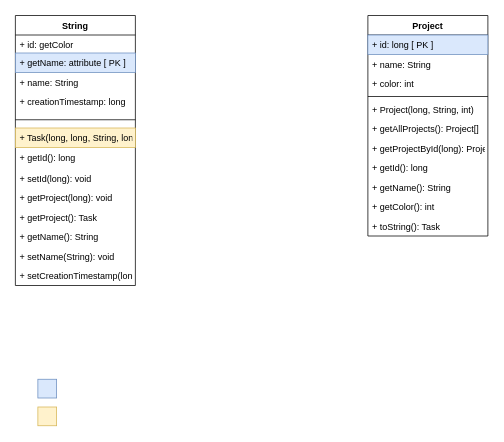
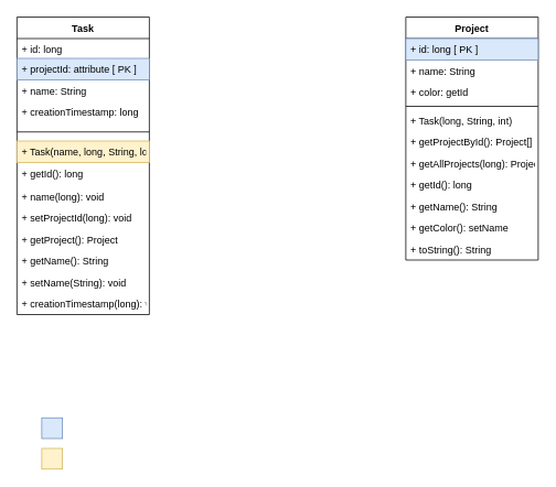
- <mxCell id="2" value="String" style="swimlane;fontStyle=1;align=center;verticalAlign=top;childLayout=stackLayout;horizontal=1;startSize=26;horizontalStack=0;resizeParent=1;resizeParentMax=0;resizeLast=0;collapsible=1;marginBottom=0;strokeWidth=1;" vertex="1" parent="1"><mxGeometry x="20" y="20" width="160" height="360" as="geometry"><mxRectangle x="80" y="100" width="70" height="30" as="alternateBounds" /></mxGeometry></mxCell>
+ <mxCell id="2" value="Task" style="swimlane;fontStyle=1;align=center;verticalAlign=top;childLayout=stackLayout;horizontal=1;startSize=26;horizontalStack=0;resizeParent=1;resizeParentMax=0;resizeLast=0;collapsible=1;marginBottom=0;strokeWidth=1;" vertex="1" parent="1"><mxGeometry x="20" y="20" width="160" height="360" as="geometry"><mxRectangle x="80" y="100" width="70" height="30" as="alternateBounds" /></mxGeometry></mxCell>
- <mxCell id="3" value="+ id: getColor" style="text;strokeColor=none;fillColor=none;align=left;verticalAlign=top;spacingLeft=4;spacingRight=4;overflow=hidden;rotatable=0;points=[[0,0.5],[1,0.5]];portConstraint=eastwest;" vertex="1" parent="2"><mxGeometry y="26" width="160" height="24" as="geometry" /></mxCell>
+ <mxCell id="3" value="+ id: long" style="text;strokeColor=none;fillColor=none;align=left;verticalAlign=top;spacingLeft=4;spacingRight=4;overflow=hidden;rotatable=0;points=[[0,0.5],[1,0.5]];portConstraint=eastwest;" vertex="1" parent="2"><mxGeometry y="26" width="160" height="24" as="geometry" /></mxCell>
- <mxCell id="4" value="+ getName: attribute [ PK ]" style="text;strokeColor=#6c8ebf;fillColor=#dae8fc;align=left;verticalAlign=top;spacingLeft=4;spacingRight=4;overflow=hidden;rotatable=0;points=[[0,0.5],[1,0.5]];portConstraint=eastwest;strokeWidth=1;" vertex="1" parent="2"><mxGeometry y="50" width="160" height="26" as="geometry" /></mxCell>
+ <mxCell id="4" value="+ projectId: attribute [ PK ]" style="text;strokeColor=#6c8ebf;fillColor=#dae8fc;align=left;verticalAlign=top;spacingLeft=4;spacingRight=4;overflow=hidden;rotatable=0;points=[[0,0.5],[1,0.5]];portConstraint=eastwest;strokeWidth=1;" vertex="1" parent="2"><mxGeometry y="50" width="160" height="26" as="geometry" /></mxCell>
- <mxCell id="19" value="+ color: int" style="text;strokeColor=none;fillColor=none;align=left;verticalAlign=top;spacingLeft=4;spacingRight=4;overflow=hidden;rotatable=0;points=[[0,0.5],[1,0.5]];portConstraint=eastwest;strokeWidth=1;" vertex="1" parent="16"><mxGeometry y="78" width="160" height="26" as="geometry" /></mxCell>
+ <mxCell id="19" value="+ color: getId" style="text;strokeColor=none;fillColor=none;align=left;verticalAlign=top;spacingLeft=4;spacingRight=4;overflow=hidden;rotatable=0;points=[[0,0.5],[1,0.5]];portConstraint=eastwest;strokeWidth=1;" vertex="1" parent="16"><mxGeometry y="78" width="160" height="26" as="geometry" /></mxCell>
- <mxCell id="21" value="+ Project(long, String, int)&#10;" style="text;strokeColor=none;fillColor=none;align=left;verticalAlign=top;spacingLeft=4;spacingRight=4;overflow=hidden;rotatable=0;points=[[0,0.5],[1,0.5]];portConstraint=eastwest;" vertex="1" parent="16"><mxGeometry y="112" width="160" height="26" as="geometry" /></mxCell>
+ <mxCell id="21" value="+ Task(long, String, int)&#10;" style="text;strokeColor=none;fillColor=none;align=left;verticalAlign=top;spacingLeft=4;spacingRight=4;overflow=hidden;rotatable=0;points=[[0,0.5],[1,0.5]];portConstraint=eastwest;" vertex="1" parent="16"><mxGeometry y="112" width="160" height="26" as="geometry" /></mxCell>
- <mxCell id="22" value="+ getAllProjects(): Project[]" style="text;strokeColor=none;fillColor=none;align=left;verticalAlign=top;spacingLeft=4;spacingRight=4;overflow=hidden;rotatable=0;points=[[0,0.5],[1,0.5]];portConstraint=eastwest;strokeWidth=1;" vertex="1" parent="16"><mxGeometry y="138" width="160" height="26" as="geometry" /></mxCell>
+ <mxCell id="22" value="+ getProjectById(): Project[]" style="text;strokeColor=none;fillColor=none;align=left;verticalAlign=top;spacingLeft=4;spacingRight=4;overflow=hidden;rotatable=0;points=[[0,0.5],[1,0.5]];portConstraint=eastwest;strokeWidth=1;" vertex="1" parent="16"><mxGeometry y="138" width="160" height="26" as="geometry" /></mxCell>
- <mxCell id="8" value="+ Task(long, long, String, long) [ FK ]" style="text;strokeColor=#d6b656;fillColor=#fff2cc;align=left;verticalAlign=top;spacingLeft=4;spacingRight=4;overflow=hidden;rotatable=0;points=[[0,0.5],[1,0.5]];portConstraint=eastwest;strokeWidth=1;" vertex="1" parent="2"><mxGeometry y="150" width="160" height="26" as="geometry" /></mxCell>
+ <mxCell id="8" value="+ Task(name, long, String, long) [ FK ]" style="text;strokeColor=#d6b656;fillColor=#fff2cc;align=left;verticalAlign=top;spacingLeft=4;spacingRight=4;overflow=hidden;rotatable=0;points=[[0,0.5],[1,0.5]];portConstraint=eastwest;strokeWidth=1;" vertex="1" parent="2"><mxGeometry y="150" width="160" height="26" as="geometry" /></mxCell>
- <mxCell id="23" value="+ getProjectById(long): Project" style="text;strokeColor=none;fillColor=none;align=left;verticalAlign=top;spacingLeft=4;spacingRight=4;overflow=hidden;rotatable=0;points=[[0,0.5],[1,0.5]];portConstraint=eastwest;strokeWidth=1;" vertex="1" parent="16"><mxGeometry y="164" width="160" height="26" as="geometry" /></mxCell>
+ <mxCell id="23" value="+ getAllProjects(long): Project" style="text;strokeColor=none;fillColor=none;align=left;verticalAlign=top;spacingLeft=4;spacingRight=4;overflow=hidden;rotatable=0;points=[[0,0.5],[1,0.5]];portConstraint=eastwest;strokeWidth=1;" vertex="1" parent="16"><mxGeometry y="164" width="160" height="26" as="geometry" /></mxCell>
- <mxCell id="10" value="+ setId(long): void" style="text;strokeColor=none;fillColor=none;align=left;verticalAlign=top;spacingLeft=4;spacingRight=4;overflow=hidden;rotatable=0;points=[[0,0.5],[1,0.5]];portConstraint=eastwest;strokeWidth=1;" vertex="1" parent="2"><mxGeometry y="204" width="160" height="26" as="geometry" /></mxCell>
+ <mxCell id="10" value="+ name(long): void" style="text;strokeColor=none;fillColor=none;align=left;verticalAlign=top;spacingLeft=4;spacingRight=4;overflow=hidden;rotatable=0;points=[[0,0.5],[1,0.5]];portConstraint=eastwest;strokeWidth=1;" vertex="1" parent="2"><mxGeometry y="204" width="160" height="26" as="geometry" /></mxCell>
- <mxCell id="11" value="+ getProject(long): void" style="text;strokeColor=none;fillColor=none;align=left;verticalAlign=top;spacingLeft=4;spacingRight=4;overflow=hidden;rotatable=0;points=[[0,0.5],[1,0.5]];portConstraint=eastwest;strokeWidth=1;" vertex="1" parent="2"><mxGeometry y="230" width="160" height="26" as="geometry" /></mxCell>
+ <mxCell id="11" value="+ setProjectId(long): void" style="text;strokeColor=none;fillColor=none;align=left;verticalAlign=top;spacingLeft=4;spacingRight=4;overflow=hidden;rotatable=0;points=[[0,0.5],[1,0.5]];portConstraint=eastwest;strokeWidth=1;" vertex="1" parent="2"><mxGeometry y="230" width="160" height="26" as="geometry" /></mxCell>
- <mxCell id="26" value="+ getColor(): int" style="text;strokeColor=none;fillColor=none;align=left;verticalAlign=top;spacingLeft=4;spacingRight=4;overflow=hidden;rotatable=0;points=[[0,0.5],[1,0.5]];portConstraint=eastwest;strokeWidth=1;" vertex="1" parent="16"><mxGeometry y="242" width="160" height="26" as="geometry" /></mxCell>
+ <mxCell id="26" value="+ getColor(): setName" style="text;strokeColor=none;fillColor=none;align=left;verticalAlign=top;spacingLeft=4;spacingRight=4;overflow=hidden;rotatable=0;points=[[0,0.5],[1,0.5]];portConstraint=eastwest;strokeWidth=1;" vertex="1" parent="16"><mxGeometry y="242" width="160" height="26" as="geometry" /></mxCell>
- <mxCell id="12" value="+ getProject(): Task" style="text;strokeColor=none;fillColor=none;align=left;verticalAlign=top;spacingLeft=4;spacingRight=4;overflow=hidden;rotatable=0;points=[[0,0.5],[1,0.5]];portConstraint=eastwest;strokeWidth=1;" vertex="1" parent="2"><mxGeometry y="256" width="160" height="26" as="geometry" /></mxCell>
+ <mxCell id="12" value="+ getProject(): Project" style="text;strokeColor=none;fillColor=none;align=left;verticalAlign=top;spacingLeft=4;spacingRight=4;overflow=hidden;rotatable=0;points=[[0,0.5],[1,0.5]];portConstraint=eastwest;strokeWidth=1;" vertex="1" parent="2"><mxGeometry y="256" width="160" height="26" as="geometry" /></mxCell>
- <mxCell id="27" value="+ toString(): Task" style="text;strokeColor=none;fillColor=none;align=left;verticalAlign=top;spacingLeft=4;spacingRight=4;overflow=hidden;rotatable=0;points=[[0,0.5],[1,0.5]];portConstraint=eastwest;strokeWidth=1;" vertex="1" parent="16"><mxGeometry y="268" width="160" height="26" as="geometry" /></mxCell>
+ <mxCell id="27" value="+ toString(): String" style="text;strokeColor=none;fillColor=none;align=left;verticalAlign=top;spacingLeft=4;spacingRight=4;overflow=hidden;rotatable=0;points=[[0,0.5],[1,0.5]];portConstraint=eastwest;strokeWidth=1;" vertex="1" parent="16"><mxGeometry y="268" width="160" height="26" as="geometry" /></mxCell>
- <mxCell id="15" value="+ setCreationTimestamp(long): void" style="text;strokeColor=none;fillColor=none;align=left;verticalAlign=top;spacingLeft=4;spacingRight=4;overflow=hidden;rotatable=0;points=[[0,0.5],[1,0.5]];portConstraint=eastwest;strokeWidth=1;" vertex="1" parent="2"><mxGeometry y="334" width="160" height="26" as="geometry" /></mxCell>
+ <mxCell id="15" value="+ creationTimestamp(long): void" style="text;strokeColor=none;fillColor=none;align=left;verticalAlign=top;spacingLeft=4;spacingRight=4;overflow=hidden;rotatable=0;points=[[0,0.5],[1,0.5]];portConstraint=eastwest;strokeWidth=1;" vertex="1" parent="2"><mxGeometry y="334" width="160" height="26" as="geometry" /></mxCell>
